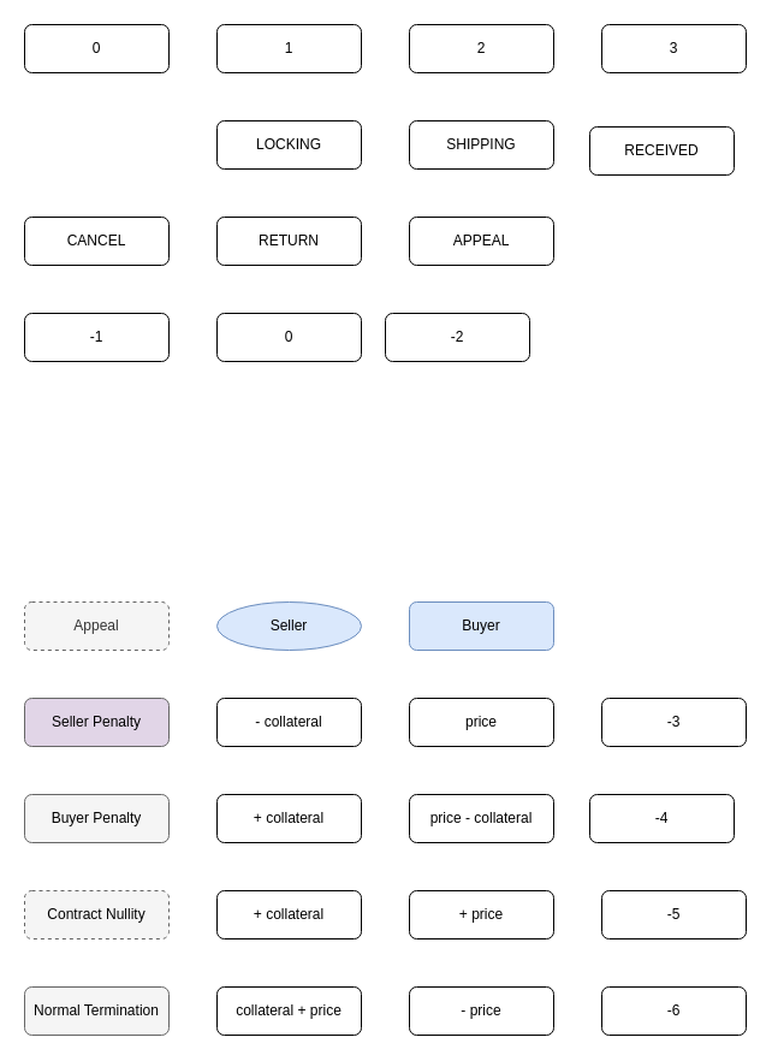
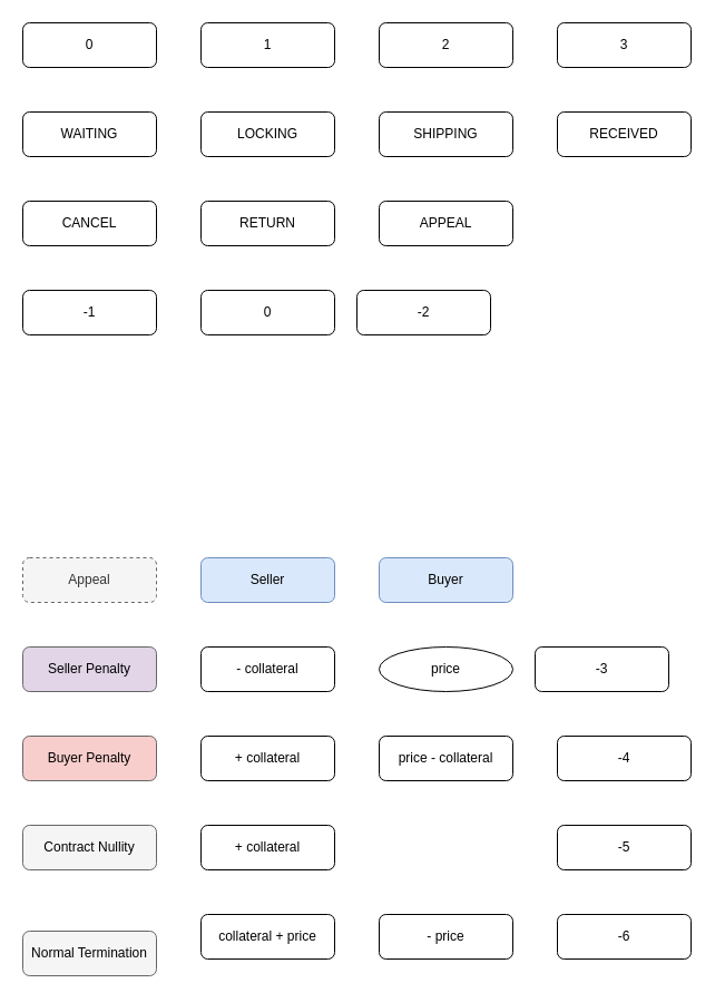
+ <mxCell id="2" value="WAITING" style="rounded=1;whiteSpace=wrap;html=1;" parent="1" vertex="1"><mxGeometry x="20" y="100" width="120" height="40" as="geometry" /></mxCell>
- <mxCell id="5" value="RECEIVED" style="rounded=1;whiteSpace=wrap;html=1;" parent="1" vertex="1"><mxGeometry x="490" y="105" width="120" height="40" as="geometry" /></mxCell>
+ <mxCell id="5" value="RECEIVED" style="rounded=1;whiteSpace=wrap;html=1;" parent="1" vertex="1"><mxGeometry x="500" y="100" width="120" height="40" as="geometry" /></mxCell>
- <mxCell id="19" value="Seller" style="ellipse;whiteSpace=wrap;html=1;fillColor=#dae8fc;strokeColor=#6c8ebf;" vertex="1" parent="1"><mxGeometry x="180" y="500" width="120" height="40" as="geometry" /></mxCell>
+ <mxCell id="19" value="Seller" style="rounded=1;whiteSpace=wrap;html=1;fillColor=#dae8fc;strokeColor=#6c8ebf;" vertex="1" parent="1"><mxGeometry x="180" y="500" width="120" height="40" as="geometry" /></mxCell>
- <mxCell id="21" value="price" style="rounded=1;whiteSpace=wrap;html=1;" vertex="1" parent="1"><mxGeometry x="340" y="580" width="120" height="40" as="geometry" /></mxCell>
+ <mxCell id="21" value="price" style="ellipse;whiteSpace=wrap;html=1;" vertex="1" parent="1"><mxGeometry x="340" y="580" width="120" height="40" as="geometry" /></mxCell>
- <mxCell id="31" value="-3" style="rounded=1;whiteSpace=wrap;html=1;" vertex="1" parent="1"><mxGeometry x="500" y="580" width="120" height="40" as="geometry" /></mxCell>
+ <mxCell id="31" value="-3" style="rounded=1;whiteSpace=wrap;html=1;" vertex="1" parent="1"><mxGeometry x="480" y="580" width="120" height="40" as="geometry" /></mxCell>
- <mxCell id="28" value="&lt;span style=&quot;color: rgb(0, 0, 0);&quot;&gt;Buyer Penalty&lt;/span&gt;" style="rounded=1;whiteSpace=wrap;html=1;fillColor=#f5f5f5;fontColor=#333333;strokeColor=#666666;" vertex="1" parent="1"><mxGeometry x="20" y="660" width="120" height="40" as="geometry" /></mxCell>
+ <mxCell id="28" value="&lt;span style=&quot;color: rgb(0, 0, 0);&quot;&gt;Buyer Penalty&lt;/span&gt;" style="rounded=1;whiteSpace=wrap;html=1;fillColor=#f8cecc;fontColor=#333333;strokeColor=#666666;" vertex="1" parent="1"><mxGeometry x="20" y="660" width="120" height="40" as="geometry" /></mxCell>
- <mxCell id="32" value="-4" style="rounded=1;whiteSpace=wrap;html=1;" vertex="1" parent="1"><mxGeometry x="490" y="660" width="120" height="40" as="geometry" /></mxCell>
+ <mxCell id="32" value="-4" style="rounded=1;whiteSpace=wrap;html=1;" vertex="1" parent="1"><mxGeometry x="500" y="660" width="120" height="40" as="geometry" /></mxCell>
- <mxCell id="22" value="&lt;font color=&quot;#000000&quot;&gt;Contract Nullity&lt;/font&gt;" style="rounded=1;whiteSpace=wrap;html=1;fillColor=#f5f5f5;fontColor=#333333;strokeColor=#666666;dashed=1;" vertex="1" parent="1"><mxGeometry x="20" y="740" width="120" height="40" as="geometry" /></mxCell>
+ <mxCell id="22" value="&lt;font color=&quot;#000000&quot;&gt;Contract Nullity&lt;/font&gt;" style="rounded=1;whiteSpace=wrap;html=1;fillColor=#f5f5f5;fontColor=#333333;strokeColor=#666666;" vertex="1" parent="1"><mxGeometry x="20" y="740" width="120" height="40" as="geometry" /></mxCell>
- <mxCell id="24" value="+ price" style="rounded=1;whiteSpace=wrap;html=1;" vertex="1" parent="1"><mxGeometry x="340" y="740" width="120" height="40" as="geometry" /></mxCell>
- <mxCell id="25" value="&lt;font color=&quot;#000000&quot;&gt;Normal Termination&lt;/font&gt;" style="rounded=1;whiteSpace=wrap;html=1;fillColor=#f5f5f5;fontColor=#333333;strokeColor=#666666;" vertex="1" parent="1"><mxGeometry x="20" y="820" width="120" height="40" as="geometry" /></mxCell>
+ <mxCell id="25" value="&lt;font color=&quot;#000000&quot;&gt;Normal Termination&lt;/font&gt;" style="rounded=1;whiteSpace=wrap;html=1;fillColor=#f5f5f5;fontColor=#333333;strokeColor=#666666;" vertex="1" parent="1"><mxGeometry x="20" y="835" width="120" height="40" as="geometry" /></mxCell>
